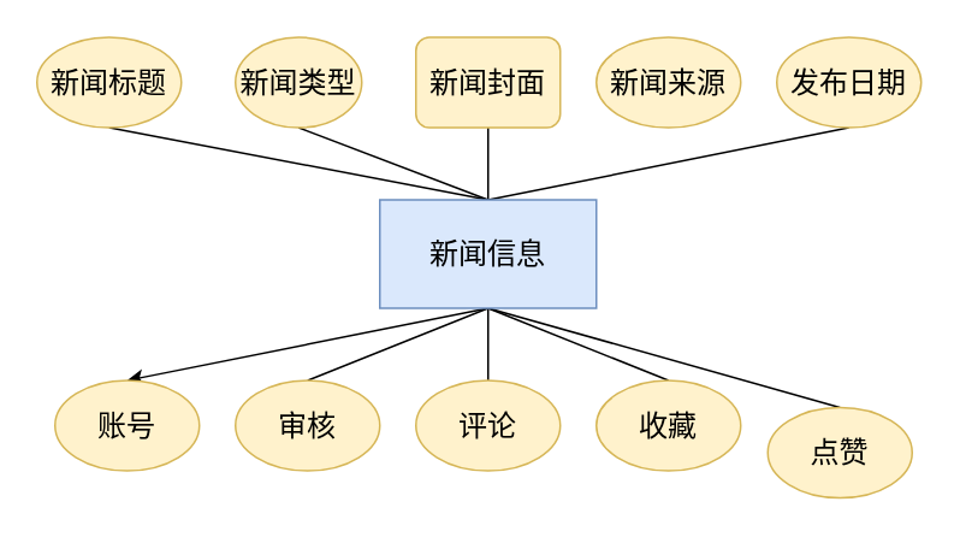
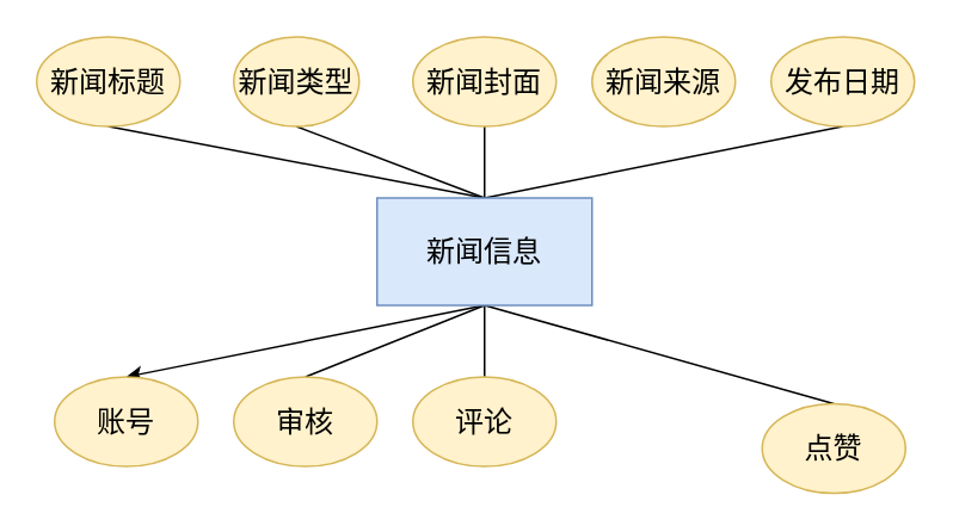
- <mxCell id="14" value="新闻封面" style="whiteSpace=wrap;html=1;fontSize=16;fontFamily=Times New Roman;fillColor=#fff2cc;strokeColor=#d6b656;rounded=1;" vertex="1" parent="1"><mxGeometry x="230" y="20" width="80" height="50" as="geometry" /></mxCell>
+ <mxCell id="14" value="新闻封面" style="ellipse;whiteSpace=wrap;html=1;fontSize=16;fontFamily=Times New Roman;fillColor=#fff2cc;strokeColor=#d6b656;" vertex="1" parent="1"><mxGeometry x="230" y="20" width="80" height="50" as="geometry" /></mxCell>
- <mxCell id="9" style="rounded=0;orthogonalLoop=1;jettySize=auto;html=1;exitX=0.5;exitY=1;exitDx=0;exitDy=0;entryX=0.5;entryY=0;entryDx=0;entryDy=0;endArrow=none;startFill=0;fontSize=16;fontFamily=Times New Roman;" edge="1" parent="1" source="11" target="20"><mxGeometry relative="1" as="geometry" /></mxCell>
- <mxCell id="20" value="收藏" style="ellipse;whiteSpace=wrap;html=1;fontSize=16;fontFamily=Times New Roman;fillColor=#fff2cc;strokeColor=#d6b656;" vertex="1" parent="1"><mxGeometry x="330" y="210" width="80" height="50" as="geometry" /></mxCell>
